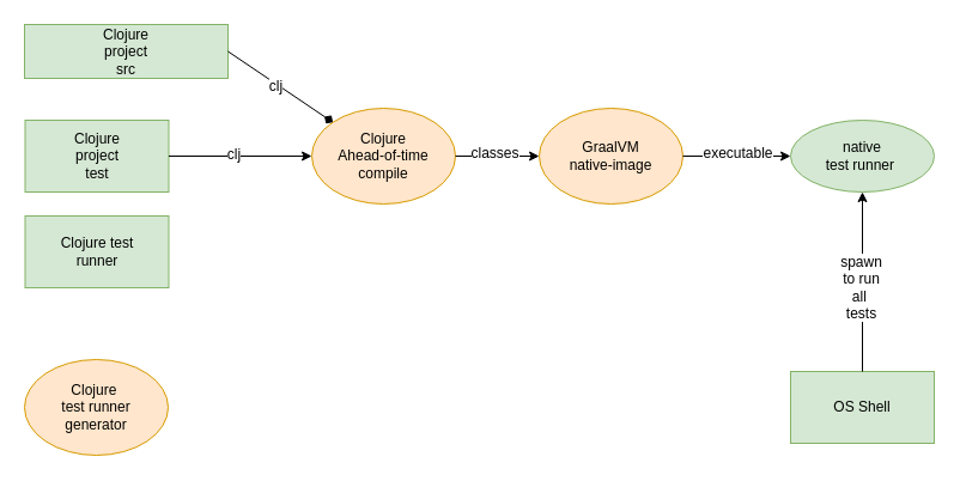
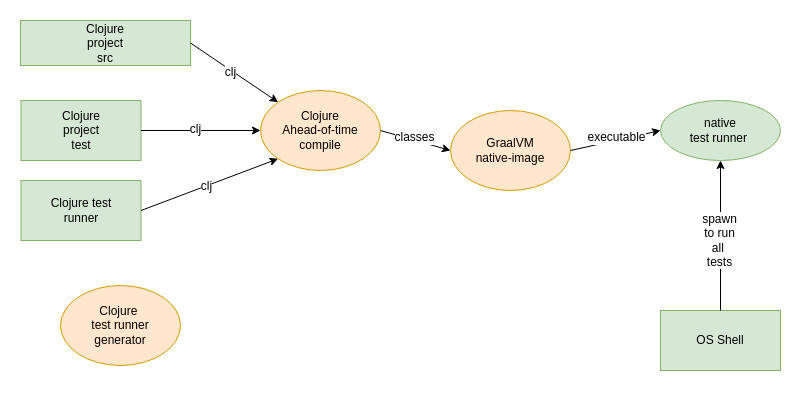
- <mxCell id="6" value="" style="endArrow=diamond;html=1;exitX=1;exitY=0.5;exitDx=0;exitDy=0;entryX=0;entryY=0;entryDx=0;entryDy=0;" parent="1" source="2" target="5" edge="1"><mxGeometry width="50" height="50" relative="1" as="geometry"><mxPoint x="170" y="180" as="sourcePoint" /><mxPoint x="220" y="130" as="targetPoint" /></mxGeometry></mxCell>
+ <mxCell id="6" value="" style="endArrow=classic;html=1;exitX=1;exitY=0.5;exitDx=0;exitDy=0;entryX=0;entryY=0;entryDx=0;entryDy=0;" parent="1" source="2" target="5" edge="1"><mxGeometry width="50" height="50" relative="1" as="geometry"><mxPoint x="170" y="180" as="sourcePoint" /><mxPoint x="220" y="130" as="targetPoint" /></mxGeometry></mxCell>
- <mxCell id="4" value="GraalVM&lt;br&gt;native-image" style="ellipse;whiteSpace=wrap;html=1;fillColor=#ffe6cc;strokeColor=#d79b00;" parent="1" vertex="1"><mxGeometry x="450" y="90" width="120" height="80" as="geometry" /></mxCell>
+ <mxCell id="4" value="GraalVM&lt;br&gt;native-image" style="ellipse;whiteSpace=wrap;html=1;fillColor=#ffe6cc;strokeColor=#d79b00;" parent="1" vertex="1"><mxGeometry x="450" y="110" width="120" height="80" as="geometry" /></mxCell>
+ <mxCell id="17" value="" style="endArrow=classic;html=1;entryX=0;entryY=1;entryDx=0;entryDy=0;exitX=1;exitY=0.5;exitDx=0;exitDy=0;" parent="1" source="14" target="5" edge="1"><mxGeometry width="50" height="50" relative="1" as="geometry"><mxPoint x="240" y="210" as="sourcePoint" /><mxPoint x="290" y="160" as="targetPoint" /></mxGeometry></mxCell>
+ <mxCell id="18" value="clj" style="text;html=1;resizable=0;points=[];align=center;verticalAlign=middle;labelBackgroundColor=#ffffff;" parent="17" vertex="1" connectable="0"><mxGeometry x="-0.039" relative="1" as="geometry"><mxPoint as="offset" /></mxGeometry></mxCell>
- <mxCell id="13" value="Clojure&amp;nbsp;&lt;br&gt;test runner&lt;br&gt;generator" style="ellipse;whiteSpace=wrap;html=1;fillColor=#ffe6cc;strokeColor=#d79b00;" parent="1" vertex="1"><mxGeometry x="20" y="300" width="120" height="80" as="geometry" /></mxCell>
+ <mxCell id="13" value="Clojure&amp;nbsp;&lt;br&gt;test runner&lt;br&gt;generator" style="ellipse;whiteSpace=wrap;html=1;fillColor=#ffe6cc;strokeColor=#d79b00;" parent="1" vertex="1"><mxGeometry x="60" y="285" width="120" height="80" as="geometry" /></mxCell>
